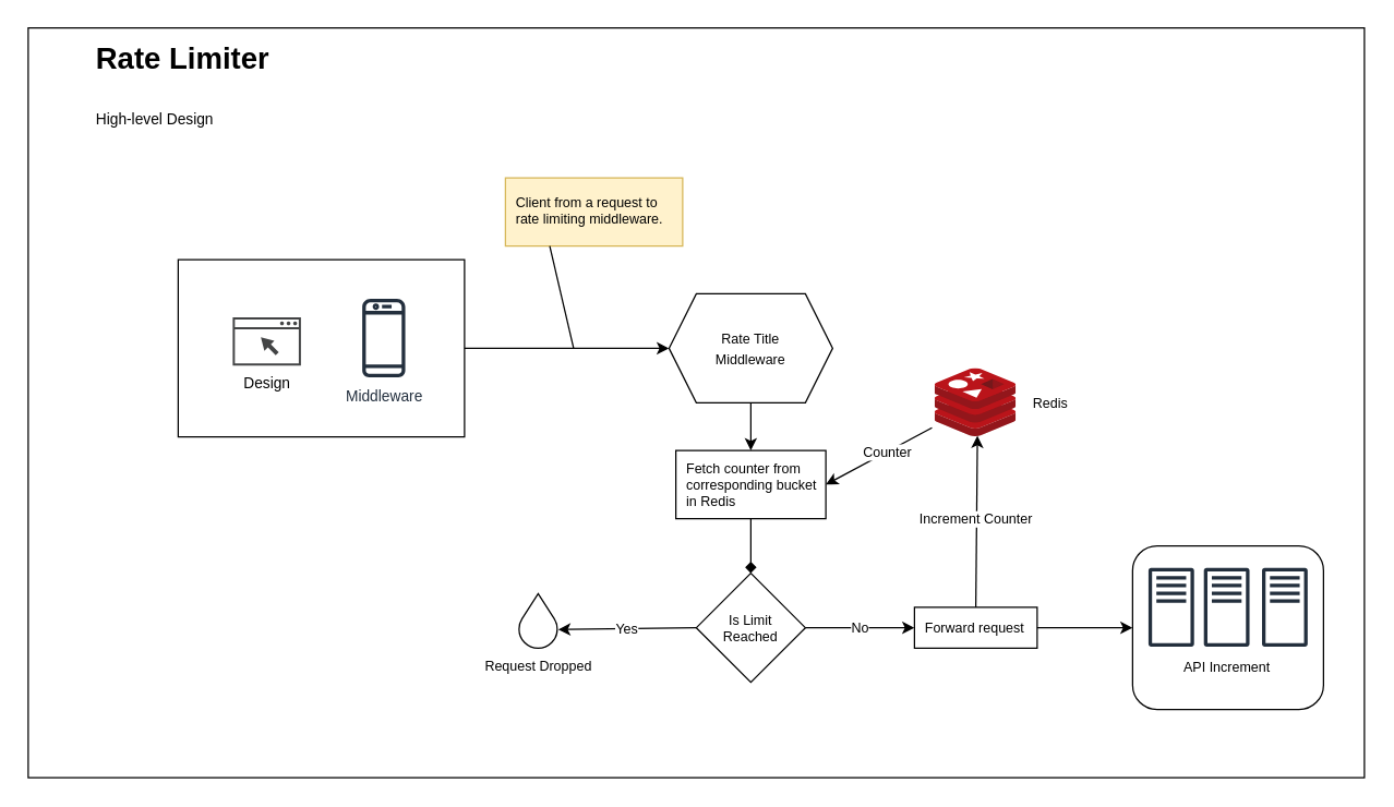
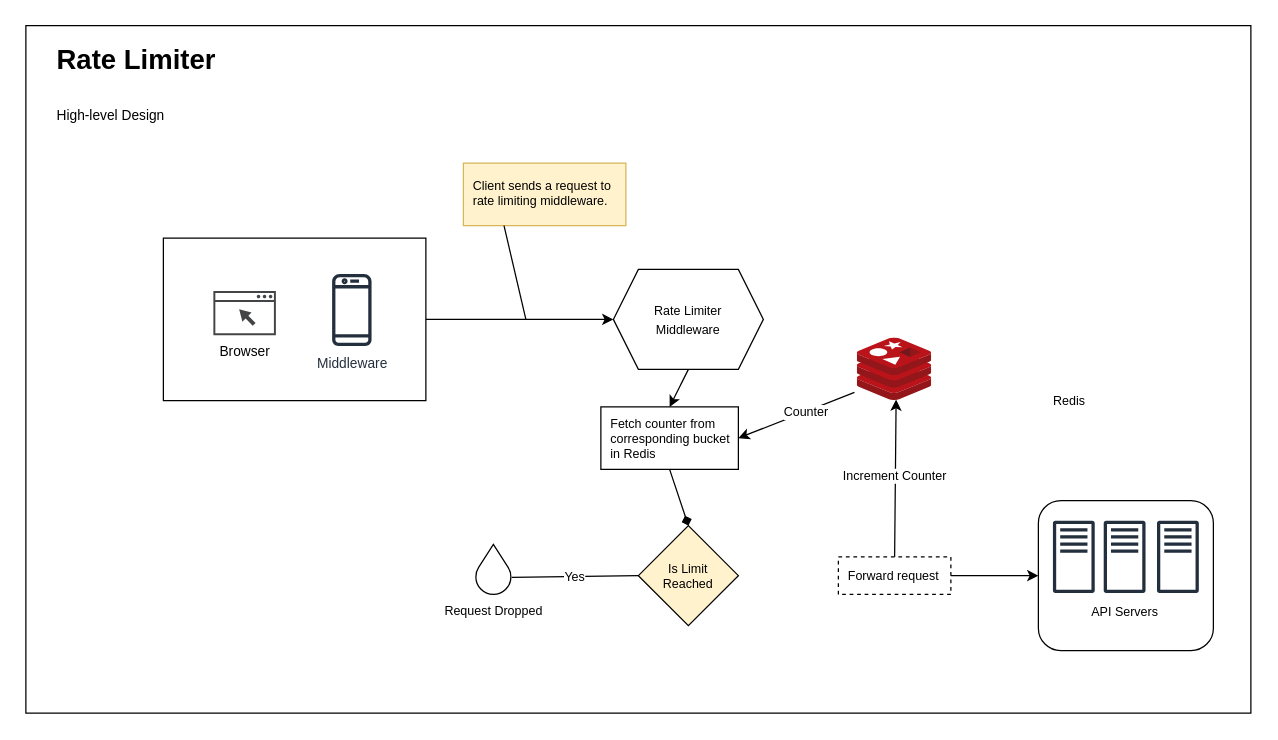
- <mxCell id="35" value="&lt;h1&gt;&lt;span style=&quot;background-color: initial;&quot;&gt;Rate Limiter&lt;/span&gt;&lt;/h1&gt;&lt;h1&gt;&lt;span style=&quot;background-color: initial; font-size: 11px; font-weight: normal;&quot;&gt;High-level Design&lt;/span&gt;&lt;br&gt;&lt;/h1&gt;" style="text;html=1;strokeColor=none;fillColor=none;spacing=5;spacingTop=-20;whiteSpace=wrap;overflow=hidden;rounded=0;fontSize=11;" parent="34" vertex="1"><mxGeometry x="65" y="25" width="400" height="80" as="geometry" /></mxCell>
+ <mxCell id="35" value="&lt;h1&gt;&lt;span style=&quot;background-color: initial;&quot;&gt;Rate Limiter&lt;/span&gt;&lt;/h1&gt;&lt;h1&gt;&lt;span style=&quot;background-color: initial; font-size: 11px; font-weight: normal;&quot;&gt;High-level Design&lt;/span&gt;&lt;br&gt;&lt;/h1&gt;" style="text;html=1;strokeColor=none;fillColor=none;spacing=5;spacingTop=-20;whiteSpace=wrap;overflow=hidden;rounded=0;fontSize=11;" parent="34" vertex="1"><mxGeometry x="40" y="30" width="400" height="80" as="geometry" /></mxCell>
- <mxCell id="18" value="&lt;font style=&quot;font-size: 10px;&quot;&gt;Client from a request to rate limiting middleware.&lt;/font&gt;" style="rounded=0;whiteSpace=wrap;html=1;fontSize=10;align=left;verticalAlign=top;spacing=8;fillColor=#fff2cc;strokeColor=#d6b656;" parent="3" vertex="1"><mxGeometry x="370" y="130" width="130" height="50" as="geometry" /></mxCell>
+ <mxCell id="18" value="&lt;font style=&quot;font-size: 10px;&quot;&gt;Client sends a request to rate limiting middleware.&lt;/font&gt;" style="rounded=0;whiteSpace=wrap;html=1;fontSize=10;align=left;verticalAlign=top;spacing=8;fillColor=#fff2cc;strokeColor=#d6b656;" parent="3" vertex="1"><mxGeometry x="370" y="130" width="130" height="50" as="geometry" /></mxCell>
- <mxCell id="8" value="&lt;font style=&quot;font-size: 10px;&quot;&gt;Rate Title&lt;br&gt;Middleware&lt;/font&gt;" style="shape=hexagon;perimeter=hexagonPerimeter2;whiteSpace=wrap;html=1;fixedSize=1;" parent="3" vertex="1"><mxGeometry x="490" y="215" width="120" height="80" as="geometry" /></mxCell>
+ <mxCell id="8" value="&lt;font style=&quot;font-size: 10px;&quot;&gt;Rate Limiter&lt;br&gt;Middleware&lt;/font&gt;" style="shape=hexagon;perimeter=hexagonPerimeter2;whiteSpace=wrap;html=1;fixedSize=1;" parent="3" vertex="1"><mxGeometry x="490" y="215" width="120" height="80" as="geometry" /></mxCell>
- <mxCell id="7" value="Design" style="sketch=0;pointerEvents=1;shadow=0;dashed=0;html=1;strokeColor=none;fillColor=#434445;aspect=fixed;labelPosition=center;verticalLabelPosition=bottom;verticalAlign=top;align=center;outlineConnect=0;shape=mxgraph.vvd.web_browser;fontSize=11;" parent="4" vertex="1"><mxGeometry x="40" y="42.25" width="50" height="35.5" as="geometry" /></mxCell>
+ <mxCell id="7" value="Browser" style="sketch=0;pointerEvents=1;shadow=0;dashed=0;html=1;strokeColor=none;fillColor=#434445;aspect=fixed;labelPosition=center;verticalLabelPosition=bottom;verticalAlign=top;align=center;outlineConnect=0;shape=mxgraph.vvd.web_browser;fontSize=11;" parent="4" vertex="1"><mxGeometry x="40" y="42.25" width="50" height="35.5" as="geometry" /></mxCell>
- <mxCell id="33" value="Redis" style="text;html=1;strokeColor=none;fillColor=none;align=center;verticalAlign=middle;whiteSpace=wrap;rounded=0;fontSize=10;" parent="3" vertex="1"><mxGeometry x="750" y="280" width="40" height="30" as="geometry" /></mxCell>
+ <mxCell id="33" value="Redis" style="text;html=1;strokeColor=none;fillColor=none;align=center;verticalAlign=middle;whiteSpace=wrap;rounded=0;fontSize=10;" parent="3" vertex="1"><mxGeometry x="835" y="305" width="40" height="30" as="geometry" /></mxCell>
- <mxCell id="21" value="Fetch counter from corresponding bucket in Redis" style="rounded=0;whiteSpace=wrap;html=1;fontSize=10;align=left;spacing=8;" parent="3" vertex="1"><mxGeometry x="495" y="330" width="110" height="50" as="geometry" /></mxCell>
+ <mxCell id="21" value="Fetch counter from corresponding bucket in Redis" style="rounded=0;whiteSpace=wrap;html=1;fontSize=10;align=left;spacing=8;" parent="3" vertex="1"><mxGeometry x="480" y="325" width="110" height="50" as="geometry" /></mxCell>
- <mxCell id="22" value="Is Limit&lt;br&gt;Reached" style="rhombus;whiteSpace=wrap;html=1;fontSize=10;" parent="3" vertex="1"><mxGeometry x="510" y="420" width="80" height="80" as="geometry" /></mxCell>
+ <mxCell id="22" value="Is Limit&lt;br&gt;Reached" style="rhombus;whiteSpace=wrap;html=1;fontSize=10;fillColor=#fff2cc;" parent="3" vertex="1"><mxGeometry x="510" y="420" width="80" height="80" as="geometry" /></mxCell>
- <mxCell id="27" value="No" style="endArrow=classic;html=1;rounded=0;fontSize=10;exitX=1;exitY=0.5;exitDx=0;exitDy=0;entryX=0;entryY=0.5;entryDx=0;entryDy=0;" parent="3" source="22" target="26" edge="1"><mxGeometry width="50" height="50" relative="1" as="geometry"><mxPoint x="620" y="530" as="sourcePoint" /><mxPoint x="670" y="480" as="targetPoint" /></mxGeometry></mxCell>
- <mxCell id="26" value="Forward request" style="rounded=0;whiteSpace=wrap;html=1;fontSize=10;align=left;spacing=8;" parent="3" vertex="1"><mxGeometry x="670" y="445" width="90" height="30" as="geometry" /></mxCell>
+ <mxCell id="26" value="Forward request" style="rounded=0;whiteSpace=wrap;html=1;fontSize=10;align=left;spacing=8;dashed=1;" parent="3" vertex="1"><mxGeometry x="670" y="445" width="90" height="30" as="geometry" /></mxCell>
- <mxCell id="23" value="Yes" style="endArrow=classic;html=1;rounded=0;fontSize=10;exitX=0;exitY=0.5;exitDx=0;exitDy=0;entryX=1.026;entryY=0.658;entryDx=0;entryDy=0;entryPerimeter=0;" parent="3" source="22" target="20" edge="1"><mxGeometry width="50" height="50" relative="1" as="geometry"><mxPoint x="450" y="450" as="sourcePoint" /><mxPoint x="500" y="400" as="targetPoint" /></mxGeometry></mxCell>
+ <mxCell id="23" value="Yes" style="endArrow=none;html=1;rounded=0;fontSize=10;exitX=0;exitY=0.5;exitDx=0;exitDy=0;entryX=1.026;entryY=0.658;entryDx=0;entryDy=0;entryPerimeter=0;" parent="3" source="22" target="20" edge="1"><mxGeometry width="50" height="50" relative="1" as="geometry"><mxPoint x="450" y="450" as="sourcePoint" /><mxPoint x="500" y="400" as="targetPoint" /></mxGeometry></mxCell>
- <mxCell id="16" value="API Increment" style="text;html=1;strokeColor=none;fillColor=none;align=center;verticalAlign=middle;whiteSpace=wrap;rounded=0;fontSize=10;" parent="12" vertex="1"><mxGeometry x="15.87" y="58" width="83" height="30" as="geometry" /></mxCell>
+ <mxCell id="16" value="API Servers" style="text;html=1;strokeColor=none;fillColor=none;align=center;verticalAlign=middle;whiteSpace=wrap;rounded=0;fontSize=10;" parent="12" vertex="1"><mxGeometry x="15.87" y="58" width="83" height="30" as="geometry" /></mxCell>
